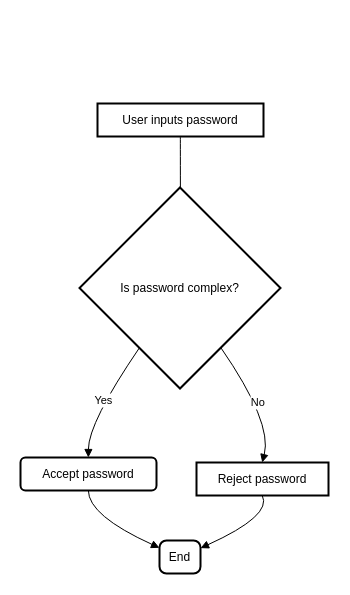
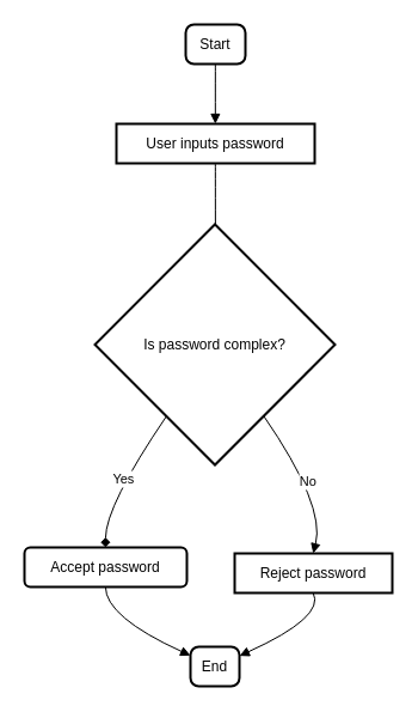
+ <mxCell id="2" value="Start" style="rounded=1;absoluteArcSize=1;arcSize=14;whiteSpace=wrap;strokeWidth=2;" parent="1" vertex="1"><mxGeometry x="155" width="50" height="33" as="geometry" y="20" /></mxCell>
+ <mxCell id="8" value="" style="curved=1;startArrow=none;endArrow=block;exitX=0.497;exitY=1.012;entryX=0.499;entryY=0.012;" parent="1" source="2" target="3" edge="1"><mxGeometry relative="1" as="geometry"><Array as="points" /></mxGeometry></mxCell>
- <mxCell id="11" value="Yes" style="curved=1;startArrow=none;endArrow=block;exitX=0.16;exitY=1.001;entryX=0.499;entryY=-0.011;" parent="1" source="4" target="6" edge="1"><mxGeometry relative="1" as="geometry"><Array as="points"><mxPoint x="88" y="422" /></Array></mxGeometry></mxCell>
+ <mxCell id="11" value="Yes" style="curved=1;startArrow=none;endArrow=diamond;exitX=0.16;exitY=1.001;entryX=0.499;entryY=-0.011;" parent="1" source="4" target="6" edge="1"><mxGeometry relative="1" as="geometry"><Array as="points"><mxPoint x="88" y="422" /></Array></mxGeometry></mxCell>
